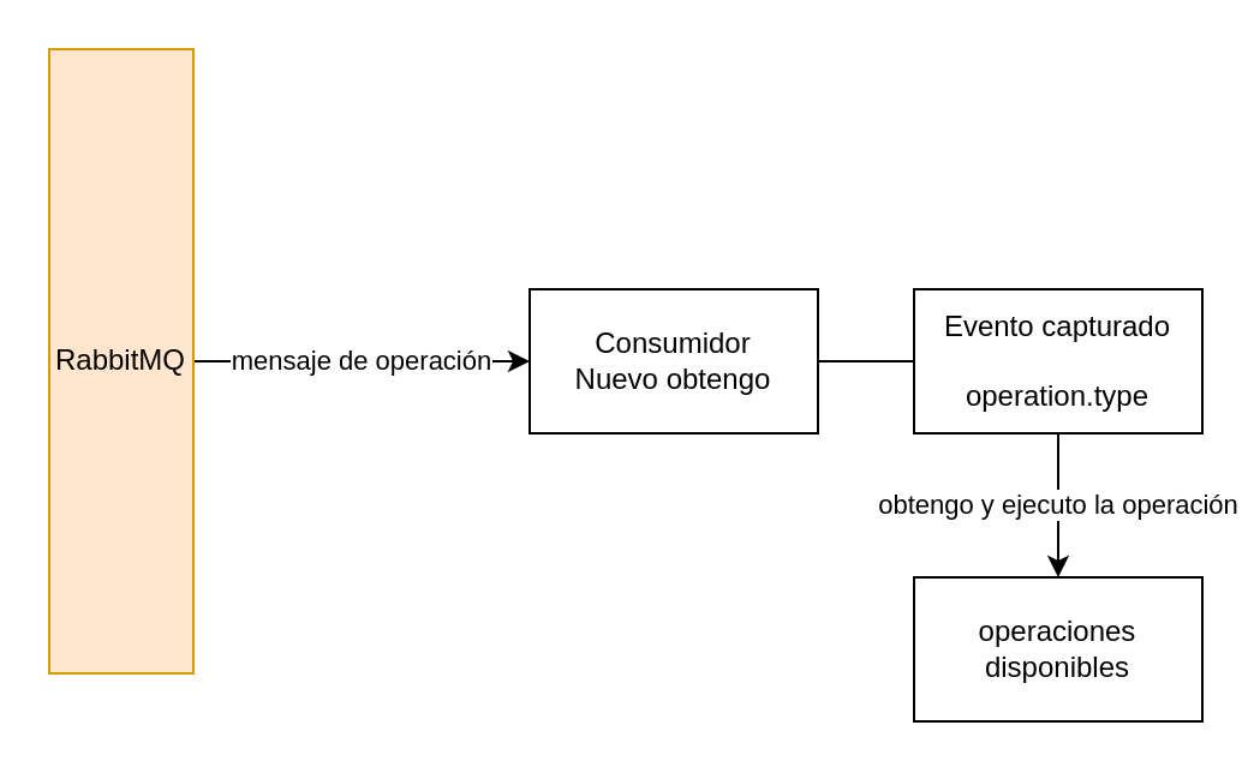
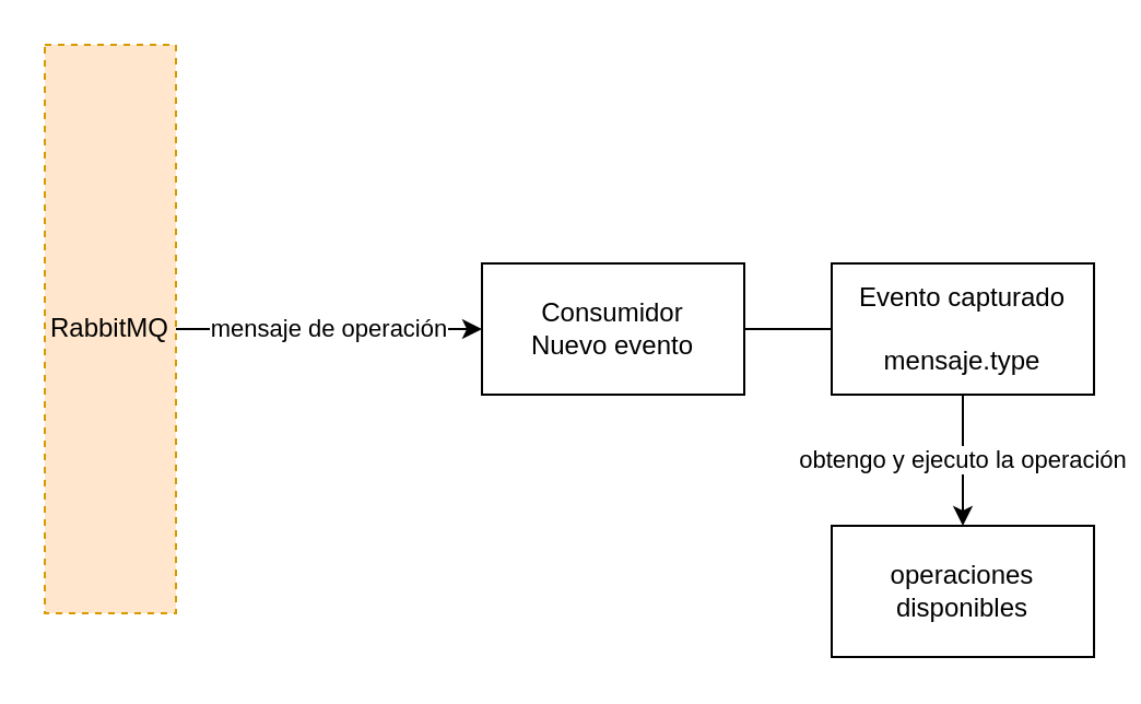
- <mxCell id="3" value="RabbitMQ" style="rounded=0;whiteSpace=wrap;html=1;fillColor=#ffe6cc;strokeColor=#d79b00;" vertex="1" parent="1"><mxGeometry x="20" y="20" width="60" height="260" as="geometry" /></mxCell>
+ <mxCell id="3" value="RabbitMQ" style="rounded=0;whiteSpace=wrap;html=1;fillColor=#ffe6cc;strokeColor=#d79b00;dashed=1;" vertex="1" parent="1"><mxGeometry x="20" y="20" width="60" height="260" as="geometry" /></mxCell>
- <mxCell id="5" value="Consumidor&lt;br&gt;Nuevo obtengo" style="rounded=0;whiteSpace=wrap;html=1;" vertex="1" parent="1"><mxGeometry x="220" y="120" width="120" height="60" as="geometry" /></mxCell>
+ <mxCell id="5" value="Consumidor&lt;br&gt;Nuevo evento" style="rounded=0;whiteSpace=wrap;html=1;" vertex="1" parent="1"><mxGeometry x="220" y="120" width="120" height="60" as="geometry" /></mxCell>
- <mxCell id="7" value="Evento capturado&lt;br&gt;&lt;br&gt;operation.type" style="rounded=0;whiteSpace=wrap;html=1;" vertex="1" parent="1"><mxGeometry x="380" y="120" width="120" height="60" as="geometry" /></mxCell>
+ <mxCell id="7" value="Evento capturado&lt;br&gt;&lt;br&gt;mensaje.type" style="rounded=0;whiteSpace=wrap;html=1;" vertex="1" parent="1"><mxGeometry x="380" y="120" width="120" height="60" as="geometry" /></mxCell>
